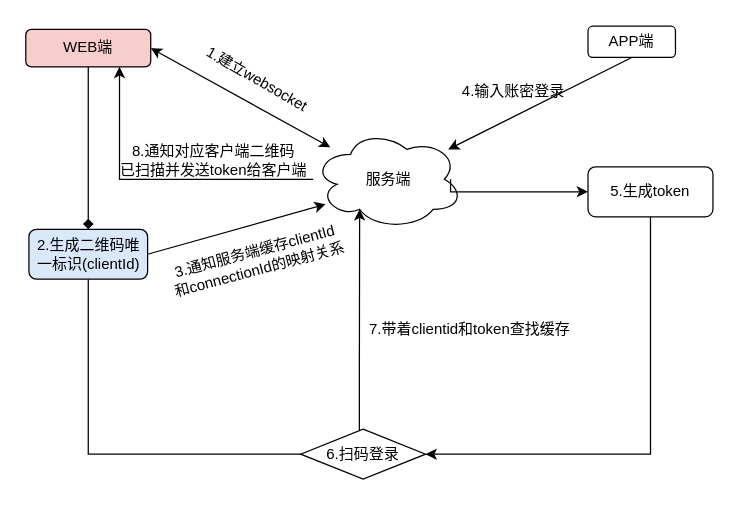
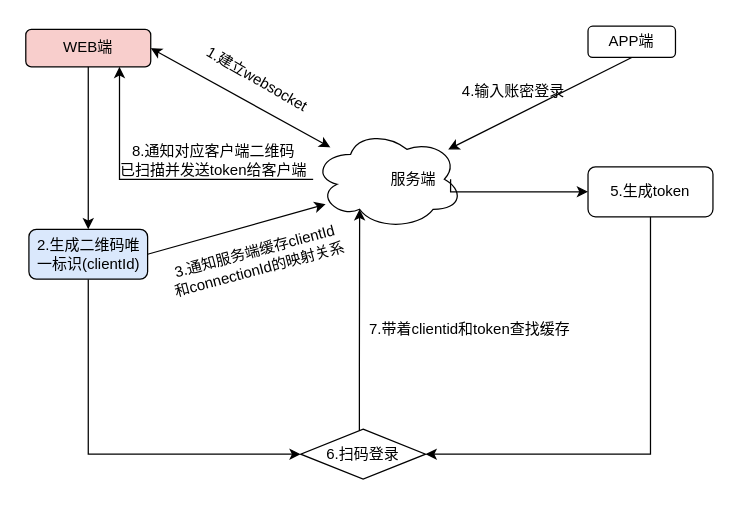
- <mxCell id="7" value="服务端" style="text;html=1;resizable=0;autosize=1;align=center;verticalAlign=middle;points=[];fillColor=none;strokeColor=none;rounded=0;" vertex="1" parent="1"><mxGeometry x="285" y="133" width="50" height="20" as="geometry" /></mxCell>
+ <mxCell id="7" value="服务端" style="text;html=1;resizable=0;autosize=1;align=center;verticalAlign=middle;points=[];fillColor=none;strokeColor=none;rounded=0;" vertex="1" parent="1"><mxGeometry x="305" y="133" width="50" height="20" as="geometry" /></mxCell>
- <mxCell id="2" value="" style="edgeStyle=orthogonalEdgeStyle;rounded=0;orthogonalLoop=1;jettySize=auto;html=1;endArrow=diamond;" edge="1" parent="1" source="3" target="11"><mxGeometry relative="1" as="geometry" /></mxCell>
+ <mxCell id="2" value="" style="edgeStyle=orthogonalEdgeStyle;rounded=0;orthogonalLoop=1;jettySize=auto;html=1;" edge="1" parent="1" source="3" target="11"><mxGeometry relative="1" as="geometry" /></mxCell>
- <mxCell id="10" style="edgeStyle=orthogonalEdgeStyle;rounded=0;orthogonalLoop=1;jettySize=auto;html=1;endArrow=none;" edge="1" parent="1" source="11" target="20"><mxGeometry relative="1" as="geometry"><Array as="points"><mxPoint x="70" y="363" /></Array></mxGeometry></mxCell>
+ <mxCell id="10" style="edgeStyle=orthogonalEdgeStyle;rounded=0;orthogonalLoop=1;jettySize=auto;html=1;" edge="1" parent="1" source="11" target="20"><mxGeometry relative="1" as="geometry"><Array as="points"><mxPoint x="70" y="363" /></Array></mxGeometry></mxCell>
